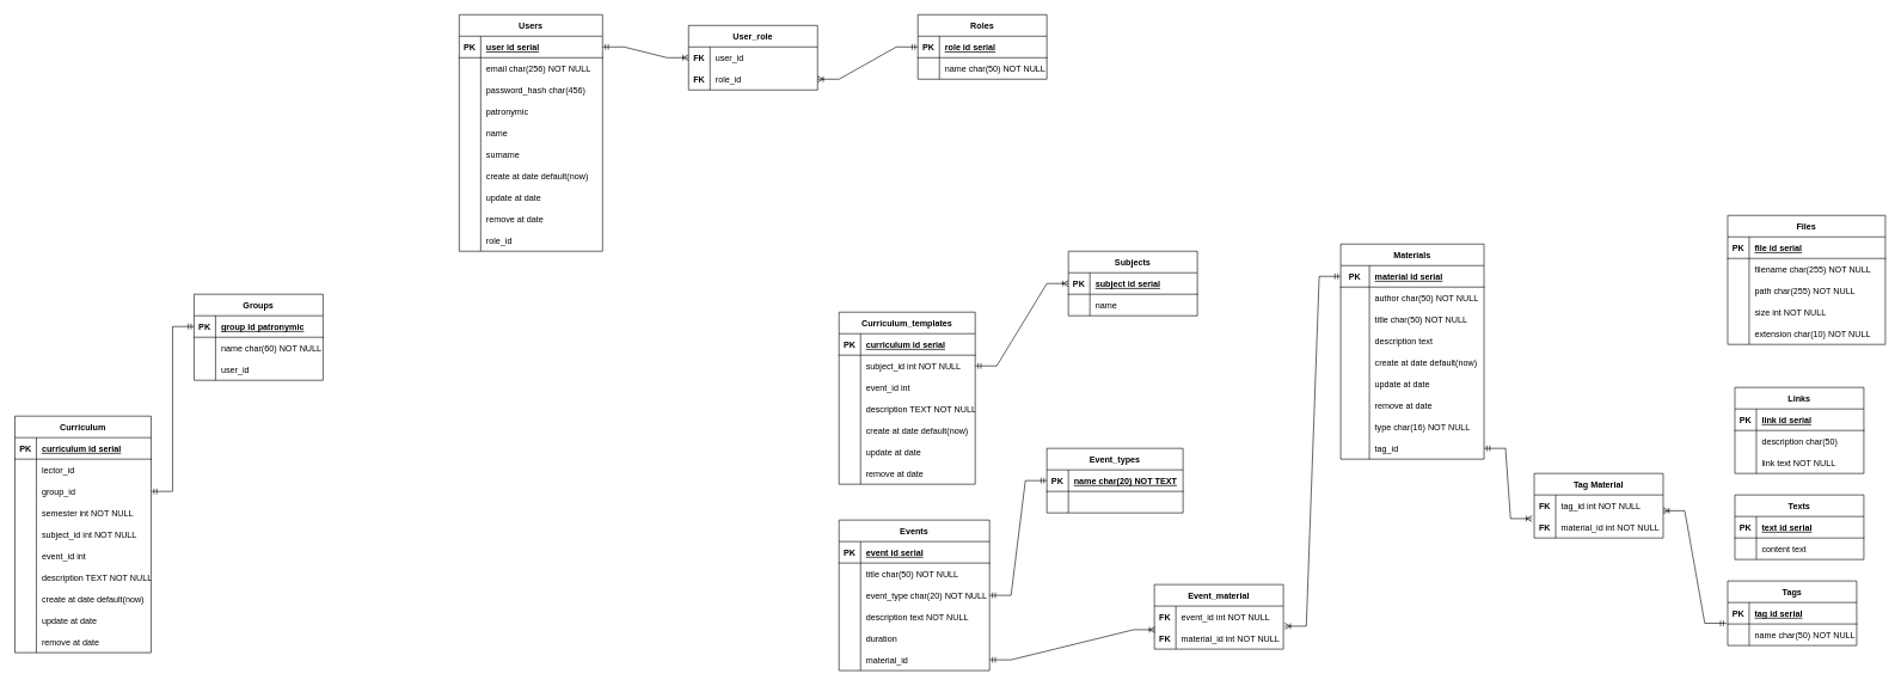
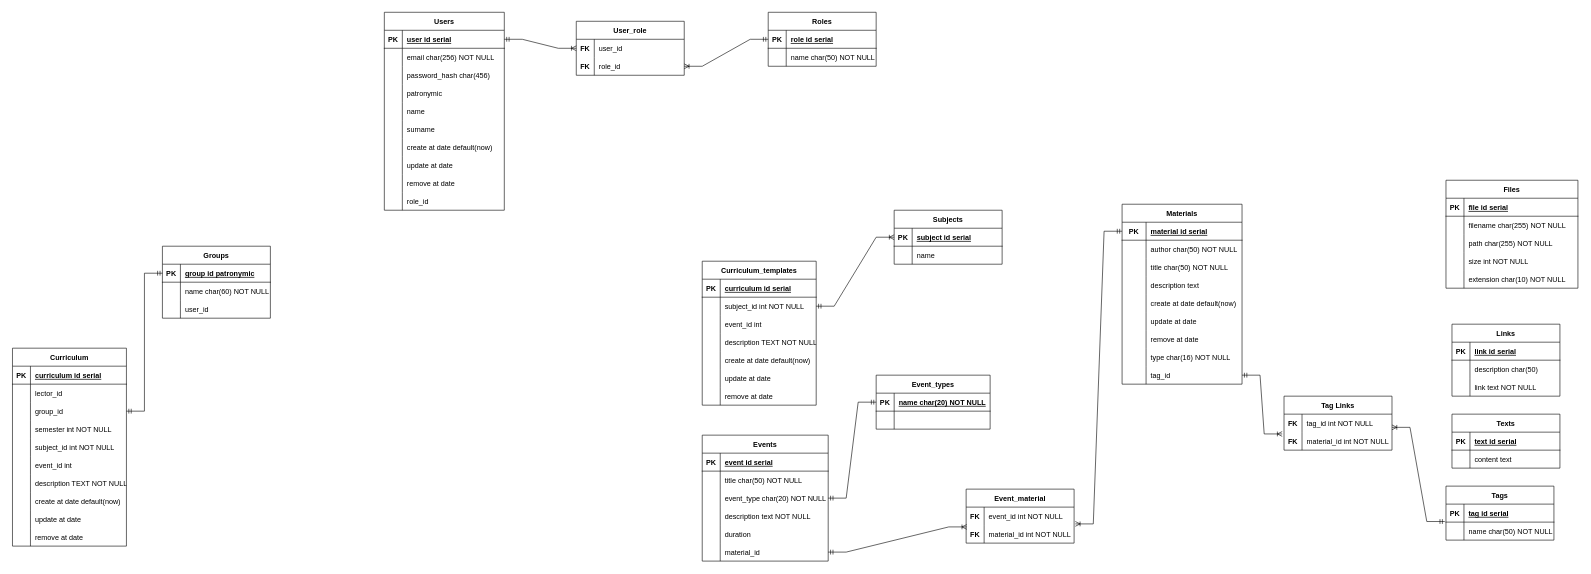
- <mxCell id="112" value="name char(20) NOT TEXT" style="shape=partialRectangle;connectable=0;fillColor=none;top=0;left=0;bottom=0;right=0;align=left;spacingLeft=6;fontStyle=5;overflow=hidden;" vertex="1" parent="110"><mxGeometry x="30" width="160" height="30" as="geometry"><mxRectangle width="160" height="30" as="alternateBounds" /></mxGeometry></mxCell>
+ <mxCell id="112" value="name char(20) NOT NULL" style="shape=partialRectangle;connectable=0;fillColor=none;top=0;left=0;bottom=0;right=0;align=left;spacingLeft=6;fontStyle=5;overflow=hidden;" vertex="1" parent="110"><mxGeometry x="30" width="160" height="30" as="geometry"><mxRectangle width="160" height="30" as="alternateBounds" /></mxGeometry></mxCell>
- <mxCell id="70" value="Tag Material" style="shape=table;startSize=30;container=1;collapsible=1;childLayout=tableLayout;fixedRows=1;rowLines=0;fontStyle=1;align=center;resizeLast=1;" vertex="1" parent="1"><mxGeometry x="2140" y="660" width="180" height="90" as="geometry" /></mxCell>
+ <mxCell id="70" value="Tag Links" style="shape=table;startSize=30;container=1;collapsible=1;childLayout=tableLayout;fixedRows=1;rowLines=0;fontStyle=1;align=center;resizeLast=1;" vertex="1" parent="1"><mxGeometry x="2140" y="660" width="180" height="90" as="geometry" /></mxCell>
